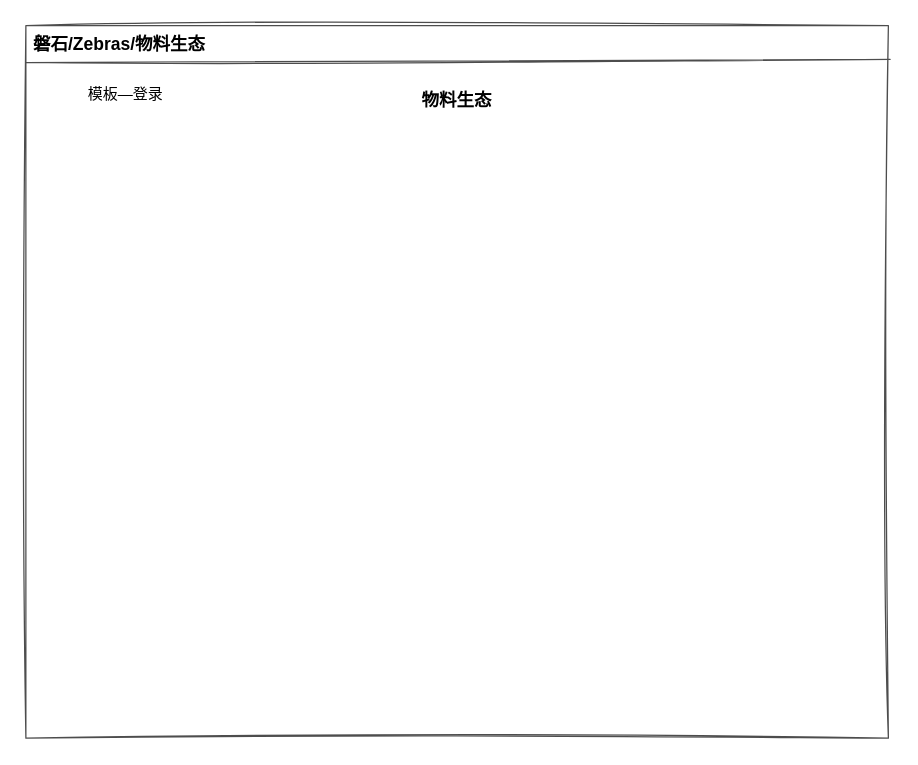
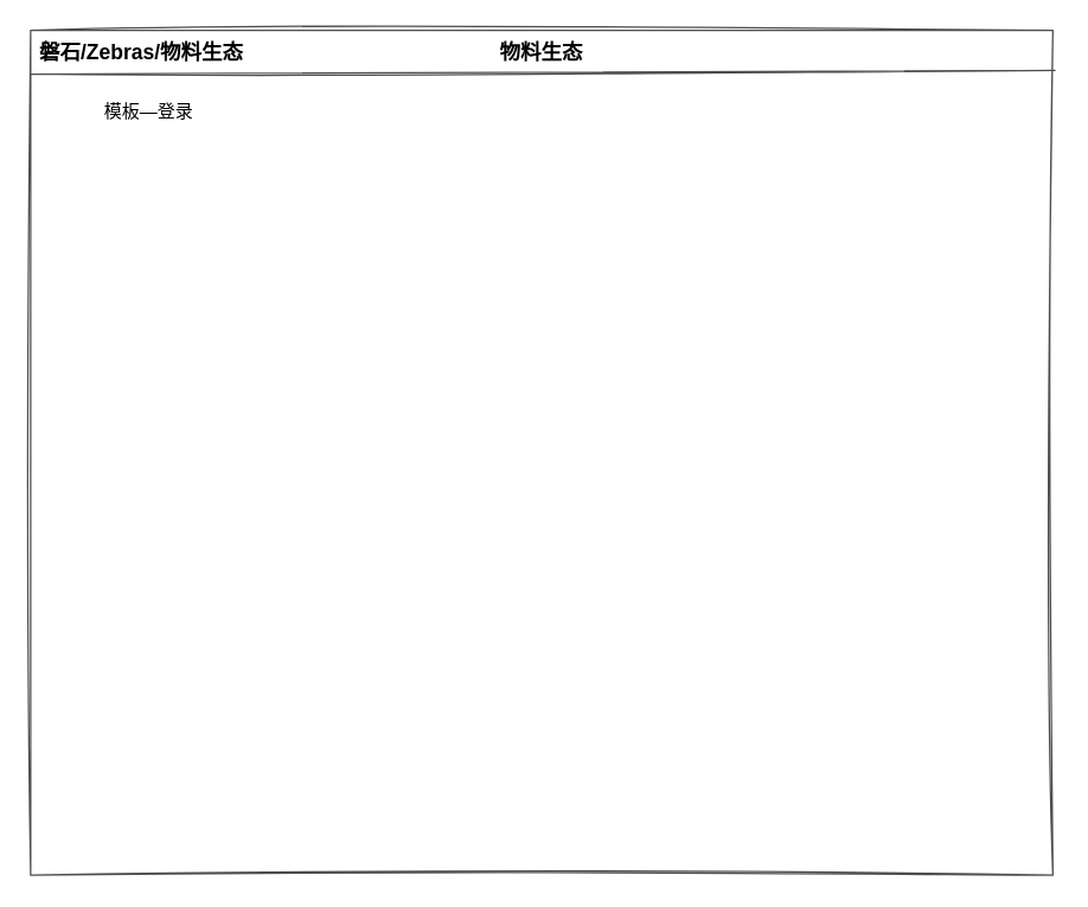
- <mxCell id="3" value="物料生态" style="text;html=1;align=center;verticalAlign=middle;whiteSpace=wrap;rounded=0;fontSize=14;fontStyle=1;shadow=0;sketch=1;curveFitting=1;jiggle=2;" vertex="1" parent="1"><mxGeometry x="335" y="65" width="60" height="30" as="geometry" /></mxCell>
+ <mxCell id="3" value="物料生态" style="text;html=1;align=center;verticalAlign=middle;whiteSpace=wrap;rounded=0;fontSize=14;fontStyle=1;shadow=0;sketch=1;curveFitting=1;jiggle=2;" vertex="1" parent="1"><mxGeometry x="335" y="20" width="60" height="30" as="geometry" /></mxCell>
